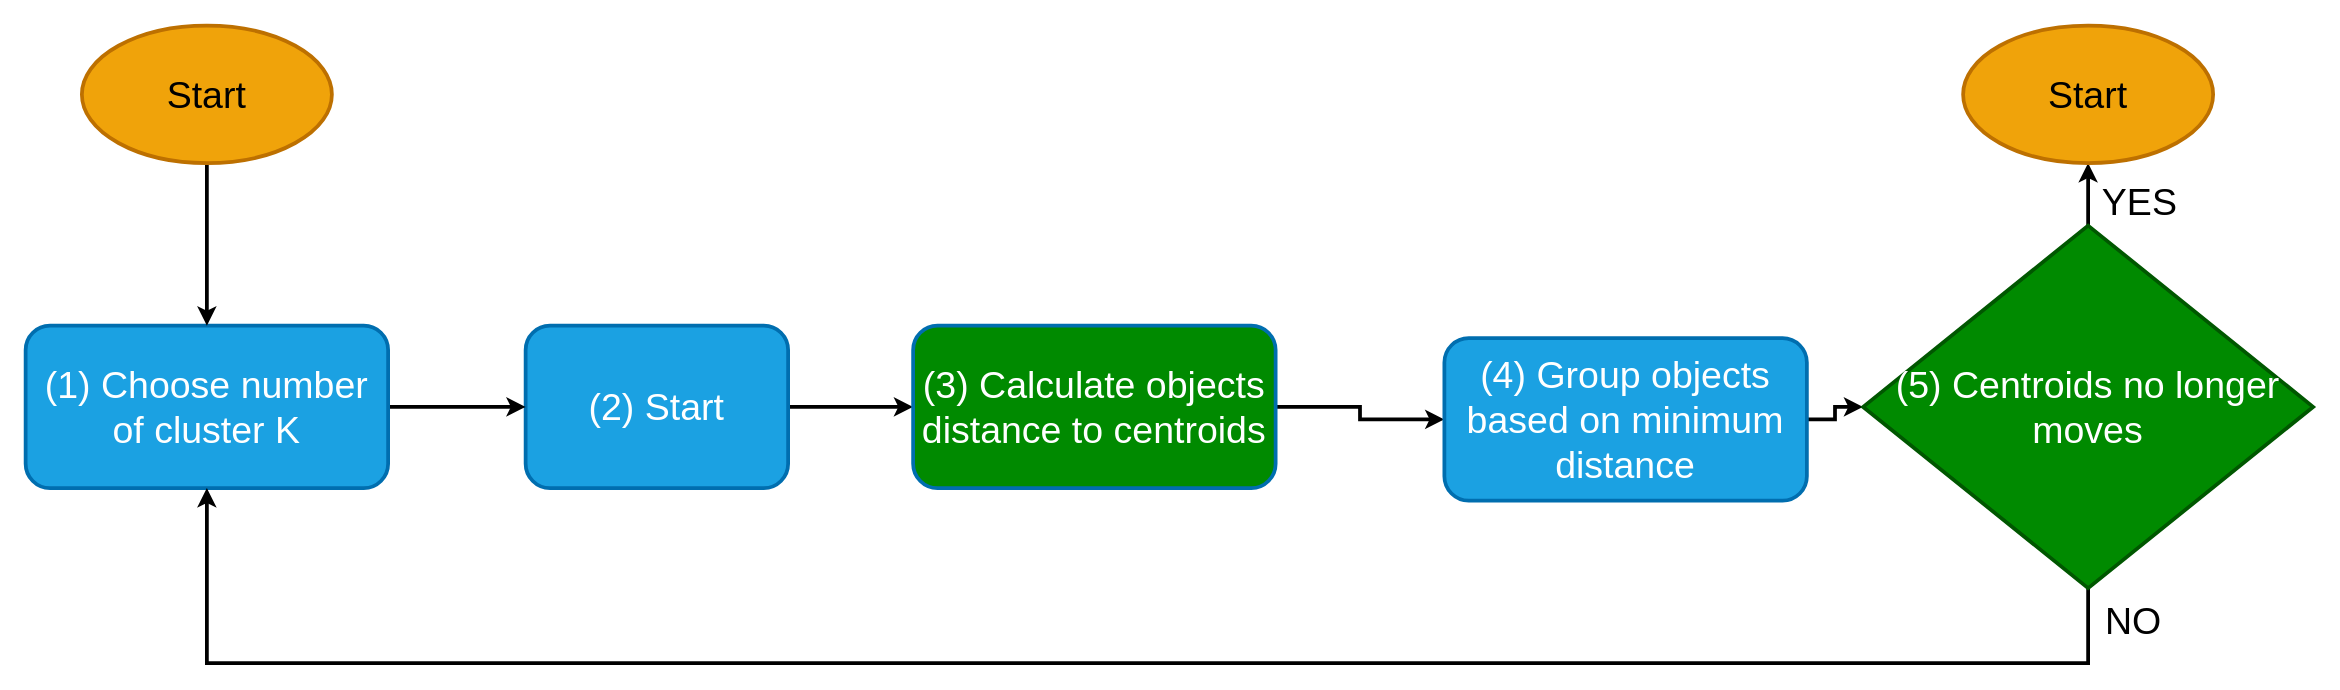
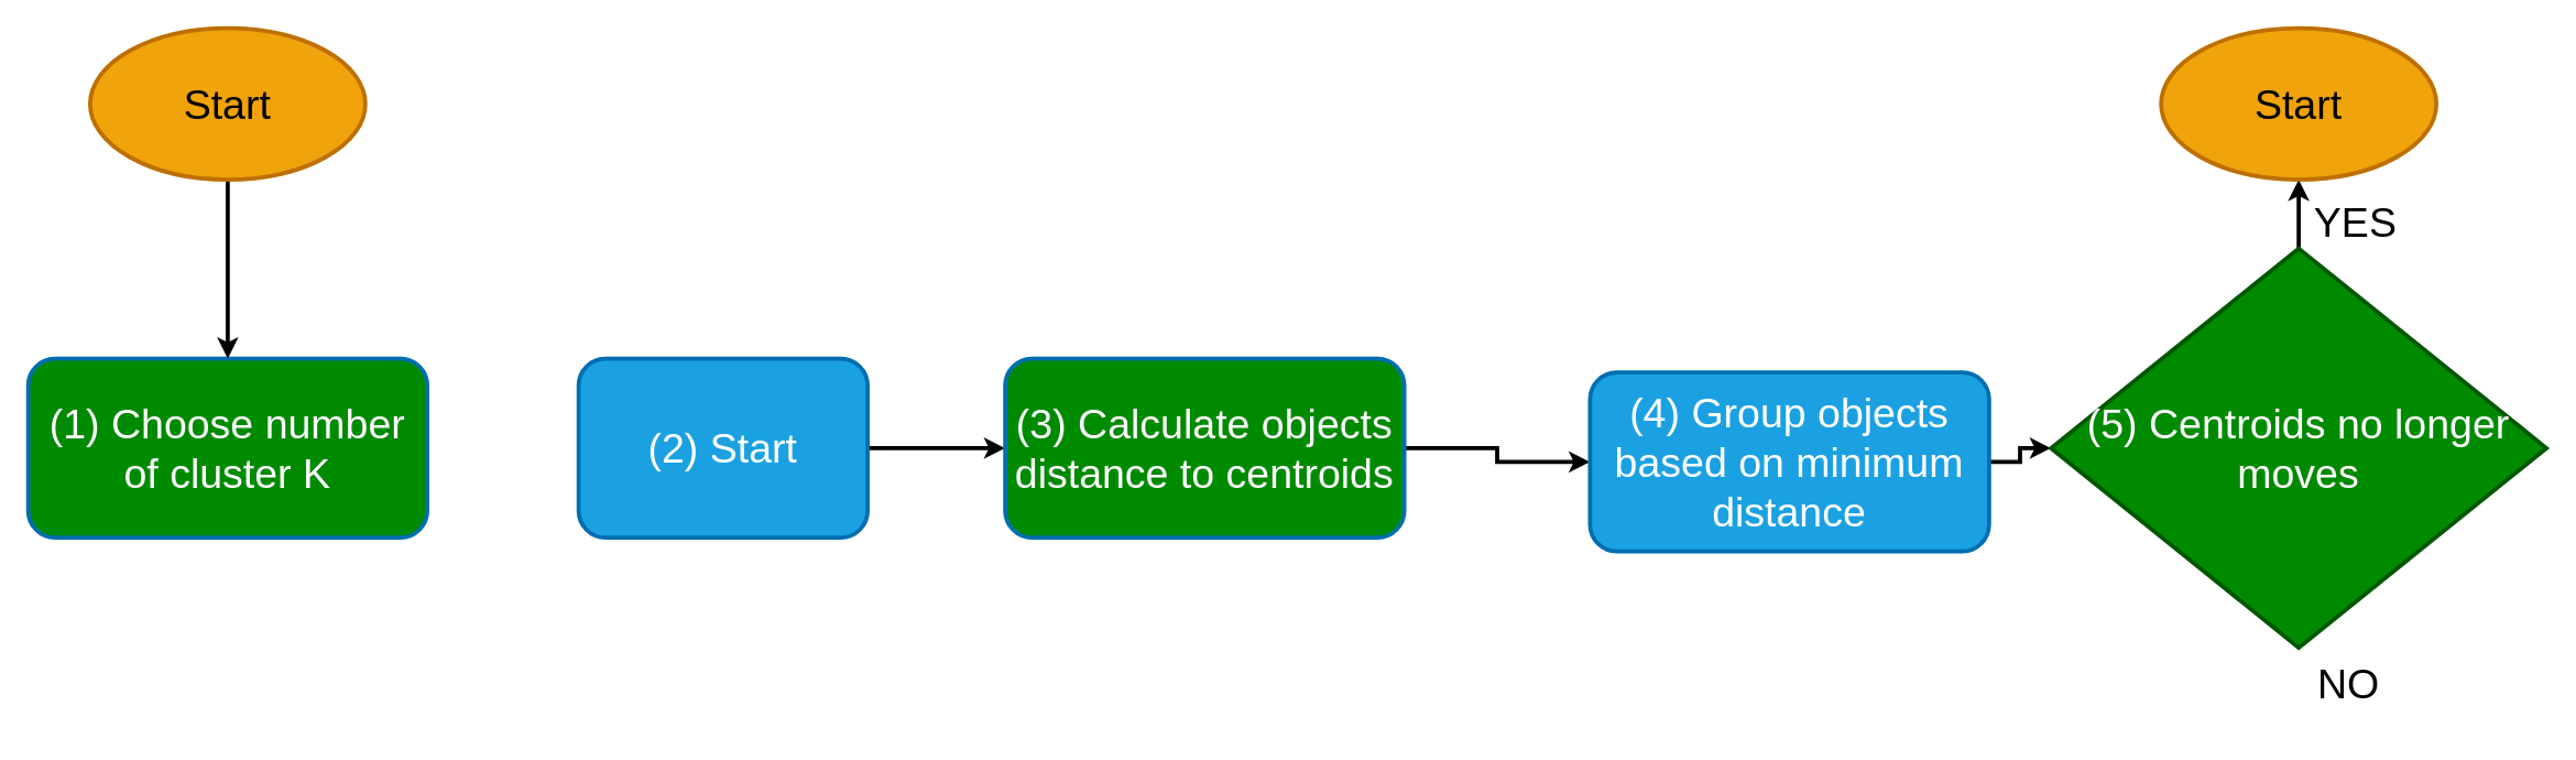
- <mxCell id="5" value="&lt;font style=&quot;font-size: 30px;&quot;&gt;(1) Choose number of cluster K&lt;/font&gt;" style="rounded=1;whiteSpace=wrap;html=1;fillColor=#1ba1e2;strokeWidth=3;strokeColor=#006EAF;fontColor=#ffffff;" parent="1" vertex="1"><mxGeometry x="20" y="260" width="290" height="130" as="geometry" /></mxCell>
+ <mxCell id="5" value="&lt;font style=&quot;font-size: 30px;&quot;&gt;(1) Choose number of cluster K&lt;/font&gt;" style="rounded=1;whiteSpace=wrap;html=1;fillColor=#008a00;strokeWidth=3;strokeColor=#006EAF;fontColor=#ffffff;" parent="1" vertex="1"><mxGeometry x="20" y="260" width="290" height="130" as="geometry" /></mxCell>
- <mxCell id="4" style="edgeStyle=orthogonalEdgeStyle;rounded=0;orthogonalLoop=1;jettySize=auto;html=1;entryX=0;entryY=0.5;entryDx=0;entryDy=0;strokeWidth=3;" parent="1" source="5" target="3" edge="1"><mxGeometry relative="1" as="geometry" /></mxCell>
- <mxCell id="12" style="edgeStyle=orthogonalEdgeStyle;rounded=0;orthogonalLoop=1;jettySize=auto;html=1;entryX=0.5;entryY=1;entryDx=0;entryDy=0;strokeWidth=3;" parent="1" source="13" target="5" edge="1"><mxGeometry relative="1" as="geometry"><Array as="points"><mxPoint x="1670" y="530" /><mxPoint x="165" y="530" /></Array></mxGeometry></mxCell>
